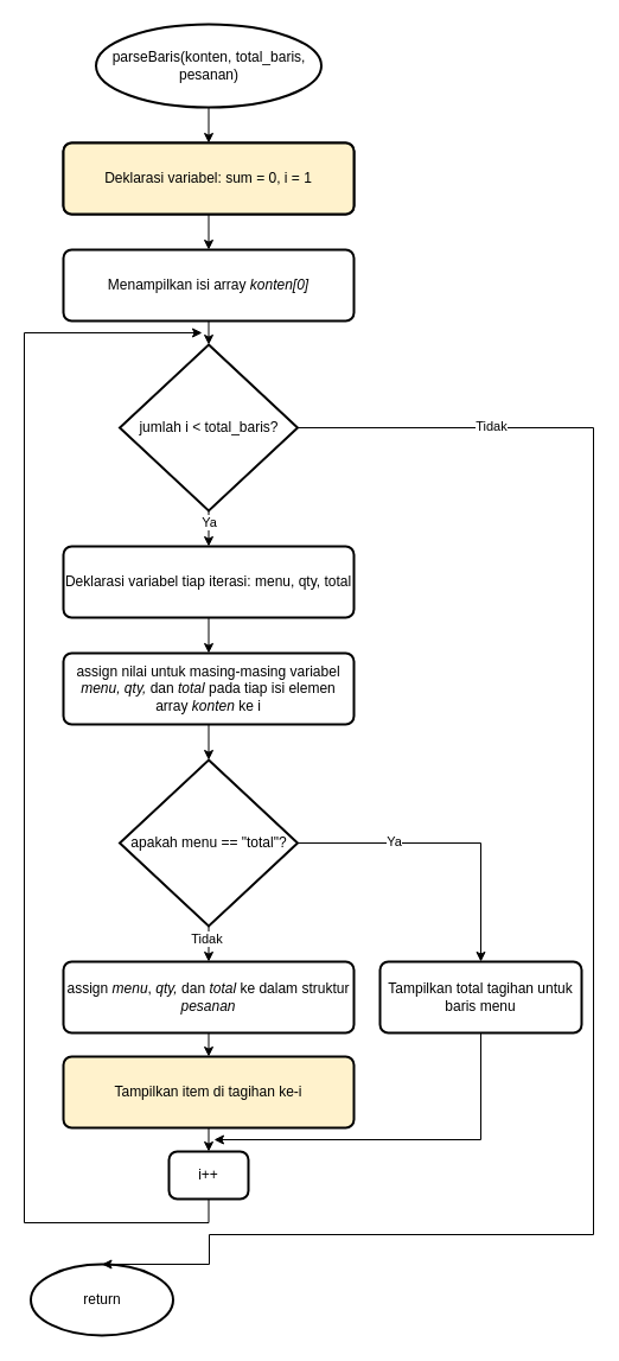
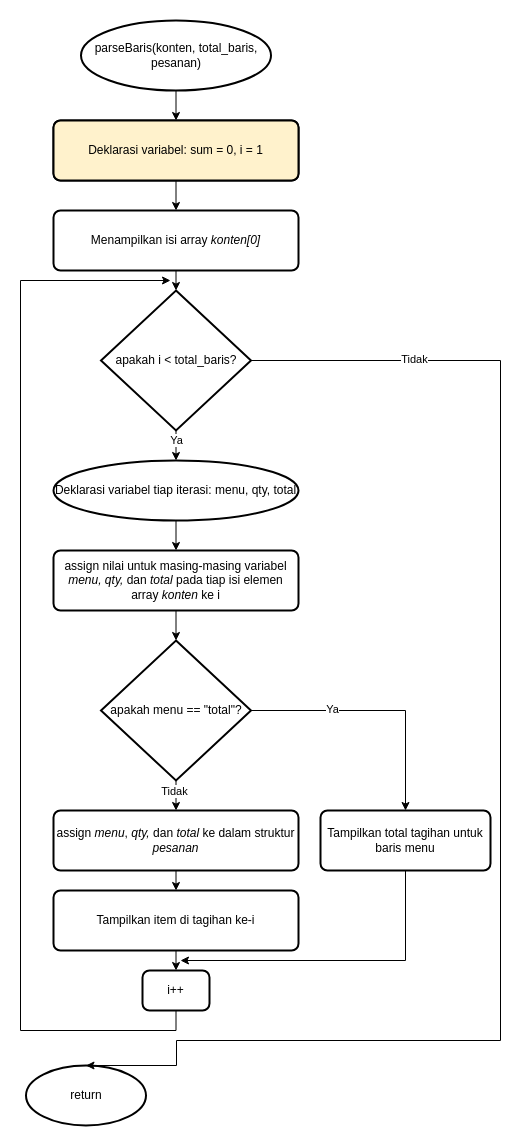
- <mxCell id="13" value="jumlah i &amp;lt; total_baris?" style="strokeWidth=2;html=1;shape=mxgraph.flowchart.decision;whiteSpace=wrap;" vertex="1" parent="1"><mxGeometry x="100.5" y="290" width="150" height="140" as="geometry" /></mxCell>
+ <mxCell id="13" value="apakah i &amp;lt; total_baris?" style="strokeWidth=2;html=1;shape=mxgraph.flowchart.decision;whiteSpace=wrap;" vertex="1" parent="1"><mxGeometry x="100.5" y="290" width="150" height="140" as="geometry" /></mxCell>
- <mxCell id="16" value="Deklarasi variabel tiap iterasi: menu, qty, total" style="rounded=1;whiteSpace=wrap;html=1;absoluteArcSize=1;arcSize=14;strokeWidth=2;" vertex="1" parent="1"><mxGeometry x="53" y="460" width="245" height="60" as="geometry" /></mxCell>
+ <mxCell id="16" value="Deklarasi variabel tiap iterasi: menu, qty, total" style="ellipse;whiteSpace=wrap;html=1;absoluteArcSize=1;arcSize=14;strokeWidth=2;" vertex="1" parent="1"><mxGeometry x="53" y="460" width="245" height="60" as="geometry" /></mxCell>
- <mxCell id="27" value="Tampilkan item di tagihan ke-i" style="rounded=1;whiteSpace=wrap;html=1;absoluteArcSize=1;arcSize=14;strokeWidth=2;fillColor=#fff2cc;" vertex="1" parent="1"><mxGeometry x="53" y="890" width="245" height="60" as="geometry" /></mxCell>
+ <mxCell id="27" value="Tampilkan item di tagihan ke-i" style="rounded=1;whiteSpace=wrap;html=1;absoluteArcSize=1;arcSize=14;strokeWidth=2;" vertex="1" parent="1"><mxGeometry x="53" y="890" width="245" height="60" as="geometry" /></mxCell>
